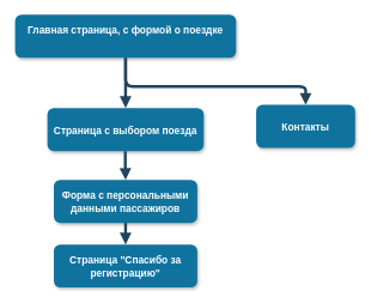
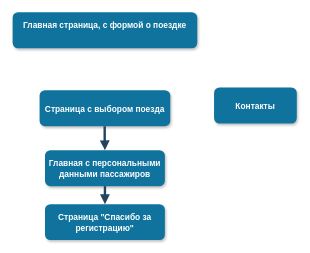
- <mxCell id="8" value="" style="edgeStyle=elbowEdgeStyle;elbow=vertical;strokeWidth=4;endArrow=block;endFill=1;fontStyle=1;strokeColor=#23445D;exitX=0.5;exitY=1;exitDx=0;exitDy=0;" parent="1" source="2" target="4" edge="1"><mxGeometry x="22" y="165.5" width="100" height="100" as="geometry"><mxPoint x="176" y="40" as="sourcePoint" /><mxPoint x="-472" y="-144.5" as="targetPoint" /><Array as="points"><mxPoint x="296" y="120" /></Array></mxGeometry></mxCell>
- <mxCell id="7" value="" style="edgeStyle=elbowEdgeStyle;elbow=vertical;strokeWidth=4;endArrow=block;endFill=1;fontStyle=1;strokeColor=#23445D;exitX=0.5;exitY=1;exitDx=0;exitDy=0;" parent="1" source="2" target="3" edge="1"><mxGeometry x="22" y="165.5" width="100" height="100" as="geometry"><mxPoint x="176" y="60" as="sourcePoint" /><mxPoint x="-472" y="-144.5" as="targetPoint" /></mxGeometry></mxCell>
- <mxCell id="5" value="Форма с персональными &#10;данными пассажиров" style="rounded=1;fillColor=#10739E;strokeColor=none;shadow=1;gradientColor=none;fontStyle=1;fontColor=#FFFFFF;fontSize=14;" parent="1" vertex="1"><mxGeometry x="74" y="250" width="200" height="60" as="geometry" /></mxCell>
+ <mxCell id="5" value="Главная с персональными &#10;данными пассажиров" style="rounded=1;fillColor=#10739E;strokeColor=none;shadow=1;gradientColor=none;fontStyle=1;fontColor=#FFFFFF;fontSize=14;" parent="1" vertex="1"><mxGeometry x="74" y="250" width="200" height="60" as="geometry" /></mxCell>
